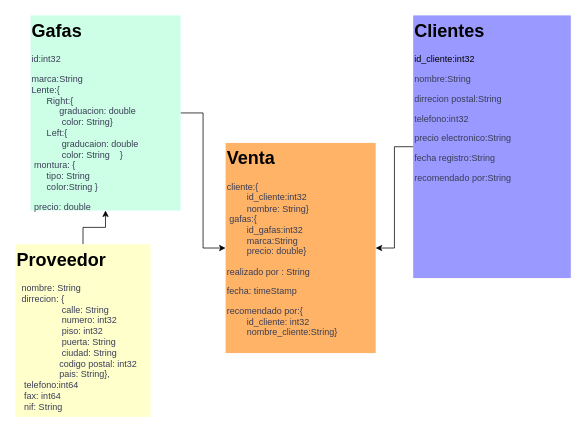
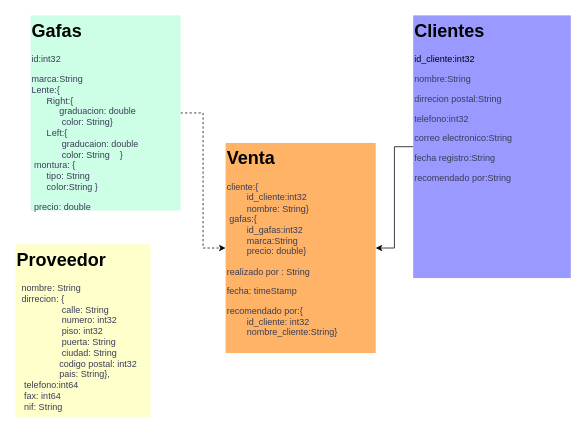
- <mxCell id="5" value="&lt;h1 style=&quot;margin-top: 0px;&quot;&gt;Clientes&lt;/h1&gt;&lt;div&gt;id_cliente:int32&lt;/div&gt;&lt;div&gt;&lt;p style=&quot;color: rgb(57, 60, 86);&quot;&gt;nombre:String&lt;/p&gt;&lt;p style=&quot;color: rgb(57, 60, 86);&quot;&gt;dirrecion postal:&lt;span style=&quot;background-color: initial;&quot;&gt;String&lt;/span&gt;&lt;/p&gt;&lt;p style=&quot;color: rgb(57, 60, 86);&quot;&gt;telefono:int32&lt;/p&gt;&lt;p style=&quot;color: rgb(57, 60, 86);&quot;&gt;precio electronico:&lt;span style=&quot;background-color: initial;&quot;&gt;String&lt;/span&gt;&lt;/p&gt;&lt;p style=&quot;color: rgb(57, 60, 86);&quot;&gt;fecha registro:&lt;span style=&quot;background-color: initial;&quot;&gt;String&lt;/span&gt;&lt;/p&gt;&lt;p style=&quot;color: rgb(57, 60, 86);&quot;&gt;recomendado por:&lt;span style=&quot;background-color: initial;&quot;&gt;String&lt;/span&gt;&lt;/p&gt;&lt;/div&gt;" style="text;html=1;whiteSpace=wrap;overflow=hidden;rounded=0;fillColor=#9999FF;" vertex="1" parent="1"><mxGeometry x="550" y="20" width="210" height="350" as="geometry" /></mxCell>
+ <mxCell id="5" value="&lt;h1 style=&quot;margin-top: 0px;&quot;&gt;Clientes&lt;/h1&gt;&lt;div&gt;id_cliente:int32&lt;/div&gt;&lt;div&gt;&lt;p style=&quot;color: rgb(57, 60, 86);&quot;&gt;nombre:String&lt;/p&gt;&lt;p style=&quot;color: rgb(57, 60, 86);&quot;&gt;dirrecion postal:&lt;span style=&quot;background-color: initial;&quot;&gt;String&lt;/span&gt;&lt;/p&gt;&lt;p style=&quot;color: rgb(57, 60, 86);&quot;&gt;telefono:int32&lt;/p&gt;&lt;p style=&quot;color: rgb(57, 60, 86);&quot;&gt;correo electronico:&lt;span style=&quot;background-color: initial;&quot;&gt;String&lt;/span&gt;&lt;/p&gt;&lt;p style=&quot;color: rgb(57, 60, 86);&quot;&gt;fecha registro:&lt;span style=&quot;background-color: initial;&quot;&gt;String&lt;/span&gt;&lt;/p&gt;&lt;p style=&quot;color: rgb(57, 60, 86);&quot;&gt;recomendado por:&lt;span style=&quot;background-color: initial;&quot;&gt;String&lt;/span&gt;&lt;/p&gt;&lt;/div&gt;" style="text;html=1;whiteSpace=wrap;overflow=hidden;rounded=0;fillColor=#9999FF;" vertex="1" parent="1"><mxGeometry x="550" y="20" width="210" height="350" as="geometry" /></mxCell>
- <mxCell id="2" style="edgeStyle=orthogonalEdgeStyle;rounded=0;orthogonalLoop=1;jettySize=auto;html=1;" edge="1" parent="1" source="3" target="8"><mxGeometry relative="1" as="geometry" /></mxCell>
+ <mxCell id="2" style="edgeStyle=orthogonalEdgeStyle;rounded=0;orthogonalLoop=1;jettySize=auto;html=1;dashed=1;" edge="1" parent="1" source="3" target="8"><mxGeometry relative="1" as="geometry" /></mxCell>
- <mxCell id="6" style="edgeStyle=orthogonalEdgeStyle;rounded=0;orthogonalLoop=1;jettySize=auto;html=1;" edge="1" parent="1" source="7" target="3"><mxGeometry relative="1" as="geometry" /></mxCell>
